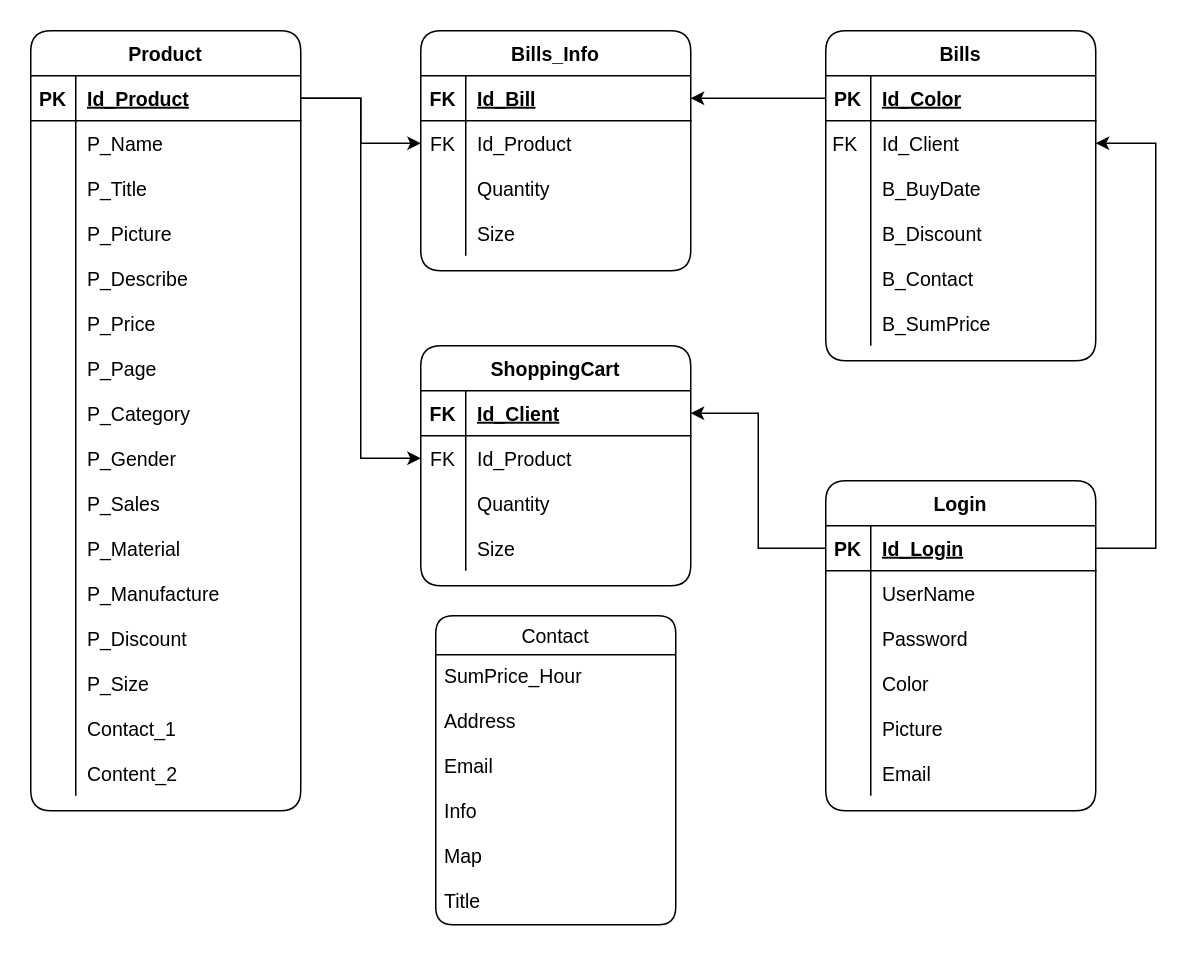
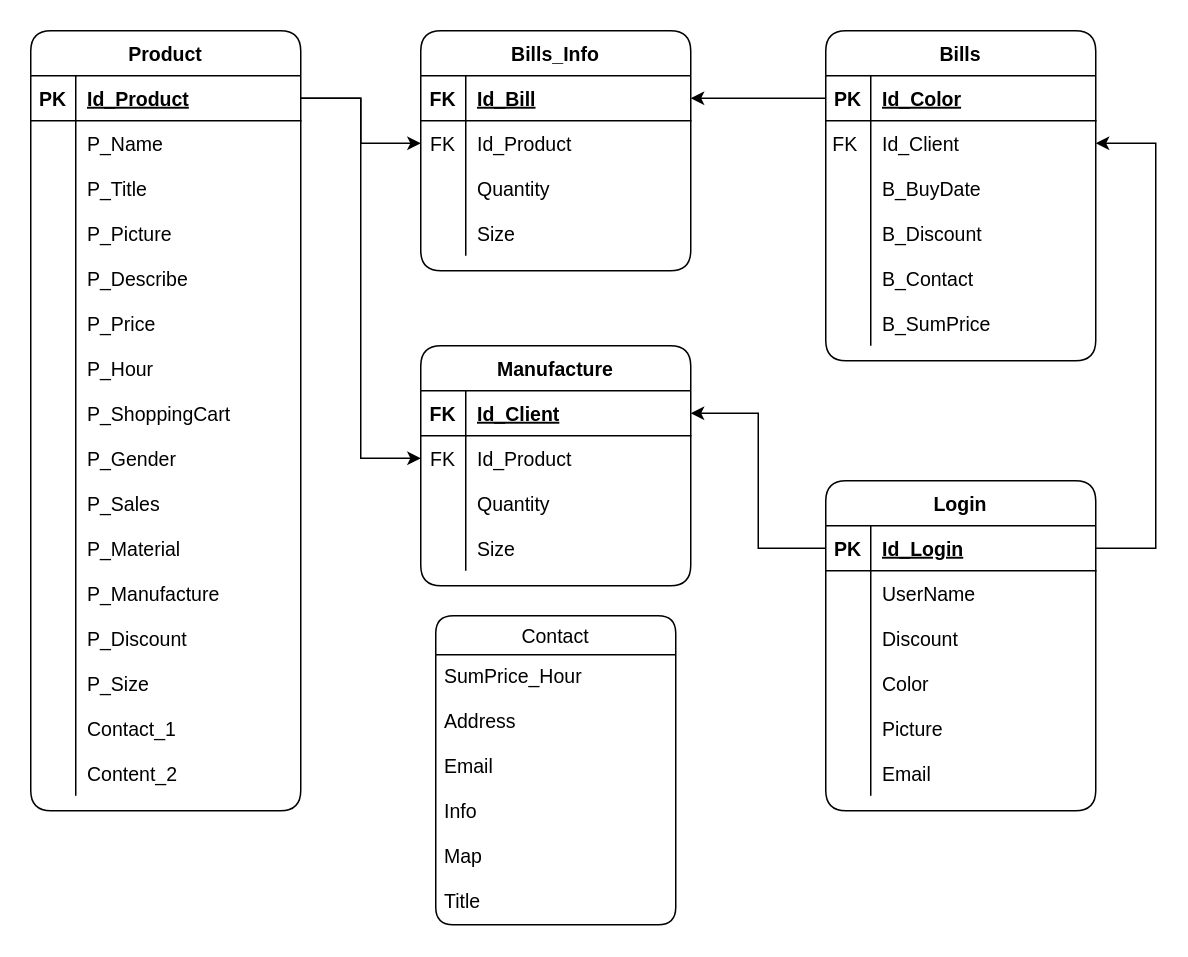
- <mxCell id="23" value="P_Page" style="shape=partialRectangle;connectable=0;fillColor=none;top=0;left=0;bottom=0;right=0;align=left;spacingLeft=6;overflow=hidden;fontSize=13;" vertex="1" parent="21"><mxGeometry x="30" width="150" height="30" as="geometry"><mxRectangle width="150" height="30" as="alternateBounds" /></mxGeometry></mxCell>
+ <mxCell id="23" value="P_Hour" style="shape=partialRectangle;connectable=0;fillColor=none;top=0;left=0;bottom=0;right=0;align=left;spacingLeft=6;overflow=hidden;fontSize=13;" vertex="1" parent="21"><mxGeometry x="30" width="150" height="30" as="geometry"><mxRectangle width="150" height="30" as="alternateBounds" /></mxGeometry></mxCell>
- <mxCell id="105" value="ShoppingCart" style="shape=table;startSize=30;container=1;collapsible=1;childLayout=tableLayout;fixedRows=1;rowLines=0;fontStyle=1;align=center;resizeLast=1;rounded=1;fontSize=13;" vertex="1" parent="1"><mxGeometry x="280" y="230" width="180" height="160" as="geometry" /></mxCell>
+ <mxCell id="105" value="Manufacture" style="shape=table;startSize=30;container=1;collapsible=1;childLayout=tableLayout;fixedRows=1;rowLines=0;fontStyle=1;align=center;resizeLast=1;rounded=1;fontSize=13;" vertex="1" parent="1"><mxGeometry x="280" y="230" width="180" height="160" as="geometry" /></mxCell>
- <mxCell id="26" value="P_Category    " style="shape=partialRectangle;connectable=0;fillColor=none;top=0;left=0;bottom=0;right=0;align=left;spacingLeft=6;overflow=hidden;fontSize=13;" vertex="1" parent="24"><mxGeometry x="30" width="150" height="30" as="geometry"><mxRectangle width="150" height="30" as="alternateBounds" /></mxGeometry></mxCell>
+ <mxCell id="26" value="P_ShoppingCart    " style="shape=partialRectangle;connectable=0;fillColor=none;top=0;left=0;bottom=0;right=0;align=left;spacingLeft=6;overflow=hidden;fontSize=13;" vertex="1" parent="24"><mxGeometry x="30" width="150" height="30" as="geometry"><mxRectangle width="150" height="30" as="alternateBounds" /></mxGeometry></mxCell>
- <mxCell id="92" value="Password" style="shape=partialRectangle;connectable=0;fillColor=none;top=0;left=0;bottom=0;right=0;align=left;spacingLeft=6;overflow=hidden;rounded=1;fontSize=13;" vertex="1" parent="90"><mxGeometry x="30" width="150" height="30" as="geometry"><mxRectangle width="150" height="30" as="alternateBounds" /></mxGeometry></mxCell>
+ <mxCell id="92" value="Discount" style="shape=partialRectangle;connectable=0;fillColor=none;top=0;left=0;bottom=0;right=0;align=left;spacingLeft=6;overflow=hidden;rounded=1;fontSize=13;" vertex="1" parent="90"><mxGeometry x="30" width="150" height="30" as="geometry"><mxRectangle width="150" height="30" as="alternateBounds" /></mxGeometry></mxCell>
